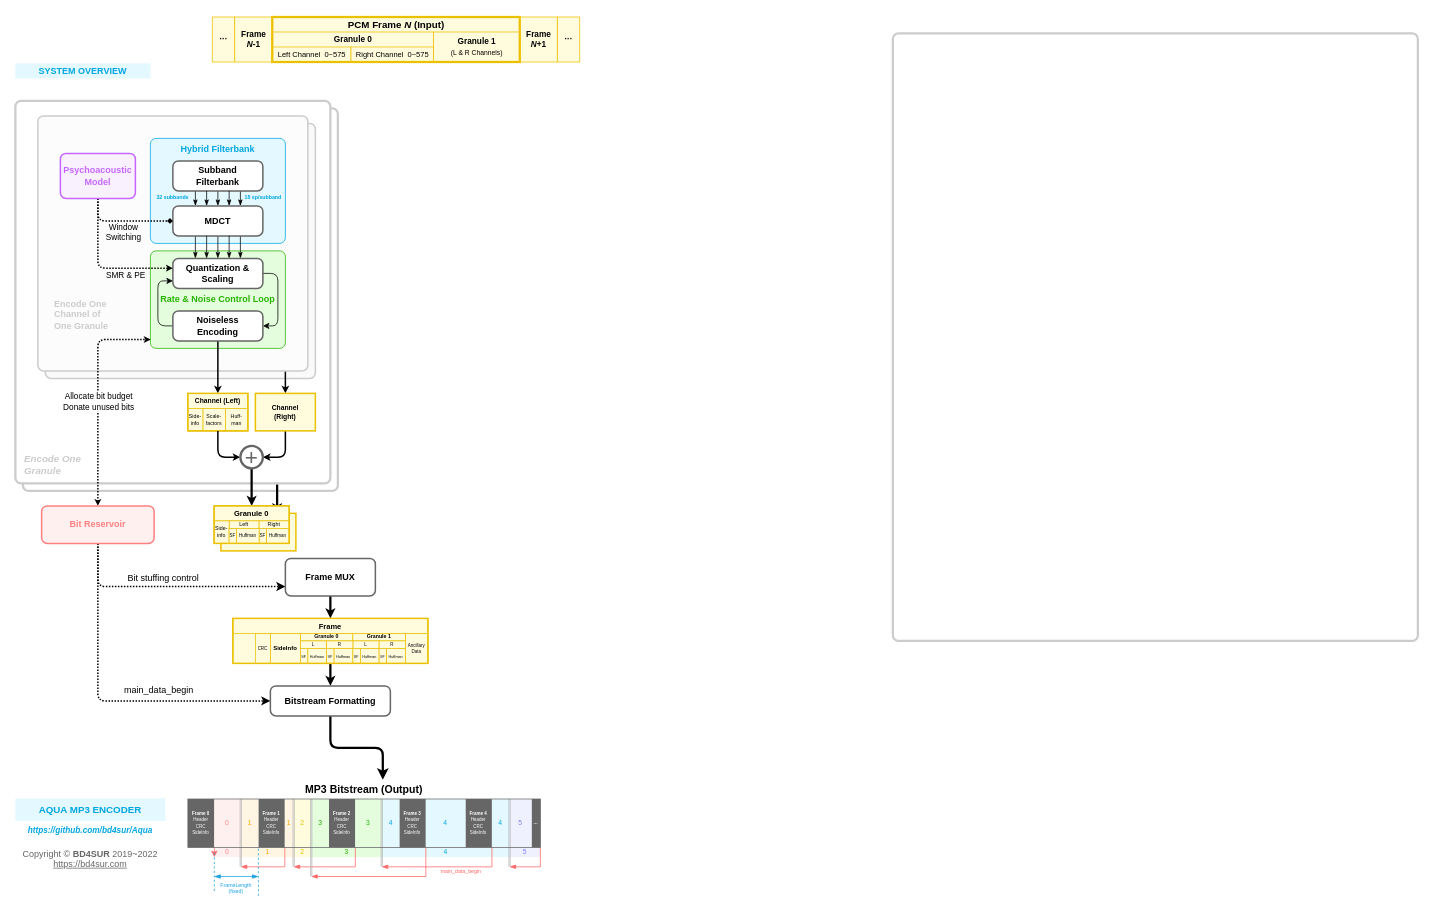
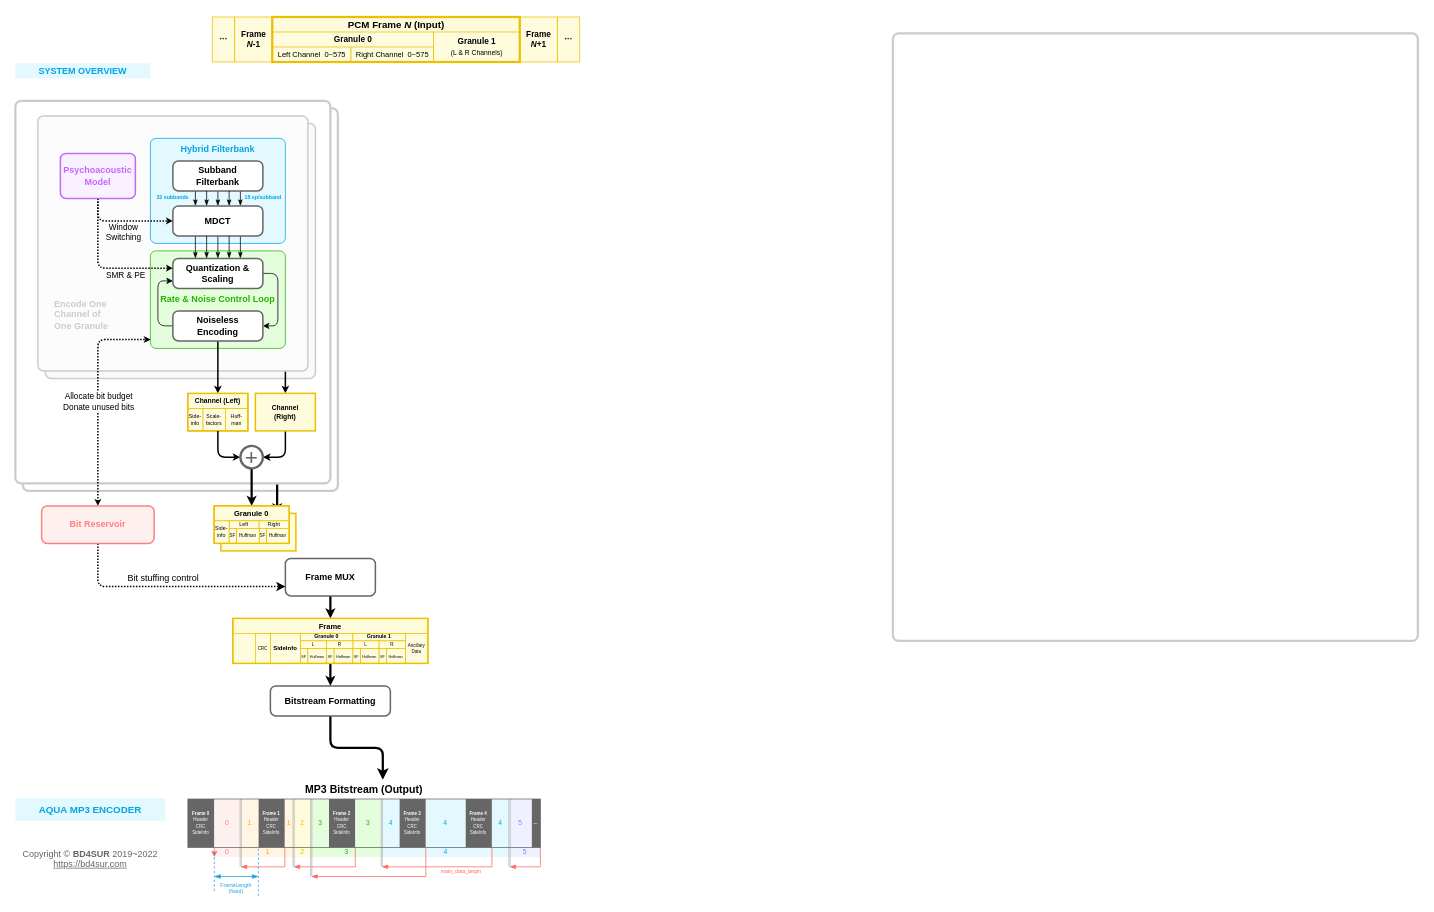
- <mxCell id="29" style="edgeStyle=orthogonalEdgeStyle;rounded=1;orthogonalLoop=1;jettySize=auto;html=1;exitX=0.5;exitY=1;exitDx=0;exitDy=0;entryX=0;entryY=0.5;entryDx=0;entryDy=0;dashed=1;strokeWidth=2;dashPattern=1 1;endSize=3;endArrow=diamond;" parent="1" source="33" target="23" edge="1"><mxGeometry relative="1" as="geometry" /></mxCell>
+ <mxCell id="29" style="edgeStyle=orthogonalEdgeStyle;rounded=1;orthogonalLoop=1;jettySize=auto;html=1;exitX=0.5;exitY=1;exitDx=0;exitDy=0;entryX=0;entryY=0.5;entryDx=0;entryDy=0;dashed=1;strokeWidth=2;dashPattern=1 1;endSize=3;" parent="1" source="33" target="23" edge="1"><mxGeometry relative="1" as="geometry" /></mxCell>
- <mxCell id="43" value="Encode One Granule" style="text;html=1;strokeColor=none;fillColor=none;align=left;verticalAlign=middle;whiteSpace=wrap;rounded=0;labelBackgroundColor=none;fontStyle=3;fontSize=13;fontColor=#CCCCCC;" parent="1" vertex="1"><mxGeometry x="30" y="604" width="120" height="30" as="geometry" /></mxCell>
- <mxCell id="47" style="edgeStyle=orthogonalEdgeStyle;rounded=1;orthogonalLoop=1;jettySize=auto;html=1;exitX=0.5;exitY=1;exitDx=0;exitDy=0;entryX=0;entryY=0.5;entryDx=0;entryDy=0;dashed=1;strokeWidth=2;dashPattern=1 1;" parent="1" source="51" target="42" edge="1"><mxGeometry relative="1" as="geometry"><Array as="points"><mxPoint x="130" y="934" /></Array></mxGeometry></mxCell>
- <mxCell id="48" value="main_data_begin" style="text;html=1;align=center;verticalAlign=middle;resizable=0;points=[];;labelBackgroundColor=#ffffff;" parent="47" vertex="1" connectable="0"><mxGeometry x="0.343" y="2" relative="1" as="geometry"><mxPoint x="-4.71" y="-12.17" as="offset" /></mxGeometry></mxCell>
- <mxCell id="125" value="&lt;font style=&quot;font-size: 11px&quot;&gt;&lt;span style=&quot;font-size: 11px&quot;&gt;https://github.com/bd4sur/Aqua&lt;/span&gt;&lt;br style=&quot;font-size: 11px&quot;&gt;&lt;/font&gt;" style="text;html=1;strokeColor=none;fillColor=none;align=center;verticalAlign=top;whiteSpace=wrap;rounded=0;fontSize=11;fontStyle=3;fontColor=#00A6E2;fontFamily=Helvetica;" parent="1" vertex="1"><mxGeometry x="20" y="1094" width="200" height="30" as="geometry" /></mxCell>
